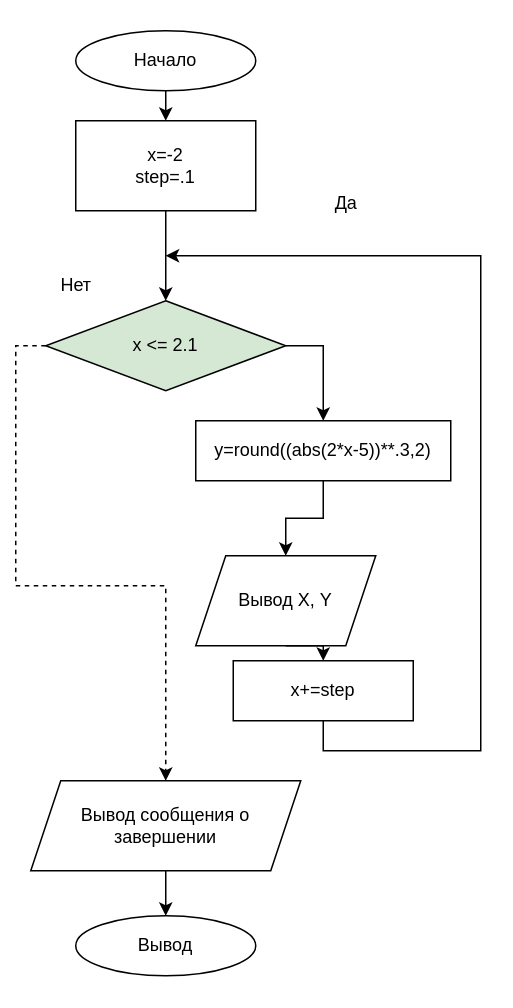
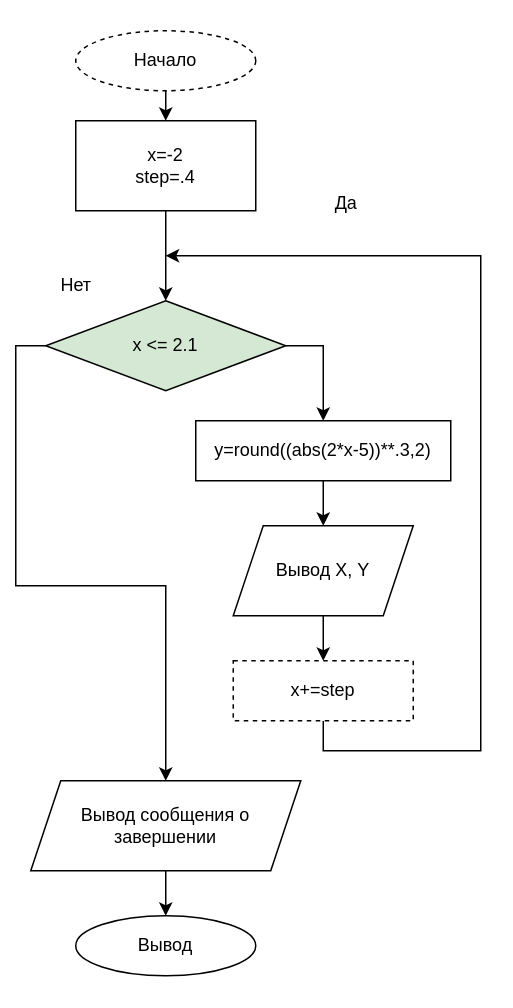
- <mxCell id="3" value="Начало" style="ellipse;whiteSpace=wrap;html=1;" parent="1" vertex="1"><mxGeometry x="50" y="20" width="120" height="40" as="geometry" /></mxCell>
+ <mxCell id="3" value="Начало" style="ellipse;whiteSpace=wrap;html=1;dashed=1;" parent="1" vertex="1"><mxGeometry x="50" y="20" width="120" height="40" as="geometry" /></mxCell>
- <mxCell id="5" value="x=-2&lt;br&gt;step=.1" style="rounded=0;whiteSpace=wrap;html=1;" parent="1" vertex="1"><mxGeometry x="50" y="80" width="120" height="60" as="geometry" /></mxCell>
+ <mxCell id="5" value="x=-2&lt;br&gt;step=.4" style="rounded=0;whiteSpace=wrap;html=1;" parent="1" vertex="1"><mxGeometry x="50" y="80" width="120" height="60" as="geometry" /></mxCell>
- <mxCell id="9" style="edgeStyle=orthogonalEdgeStyle;rounded=0;orthogonalLoop=1;jettySize=auto;html=1;exitX=0;exitY=0.5;exitDx=0;exitDy=0;dashed=1;" edge="1" parent="1" source="10" target="19"><mxGeometry relative="1" as="geometry"><mxPoint x="110" y="510" as="targetPoint" /></mxGeometry></mxCell>
+ <mxCell id="9" style="edgeStyle=orthogonalEdgeStyle;rounded=0;orthogonalLoop=1;jettySize=auto;html=1;exitX=0;exitY=0.5;exitDx=0;exitDy=0;" edge="1" parent="1" source="10" target="19"><mxGeometry relative="1" as="geometry"><mxPoint x="110" y="510" as="targetPoint" /></mxGeometry></mxCell>
- <mxCell id="16" value="Вывод Х, Y" style="shape=parallelogram;perimeter=parallelogramPerimeter;whiteSpace=wrap;html=1;fixedSize=1;" vertex="1" parent="1"><mxGeometry x="130" y="370" width="120" height="60" as="geometry" /></mxCell>
+ <mxCell id="16" value="Вывод Х, Y" style="shape=parallelogram;perimeter=parallelogramPerimeter;whiteSpace=wrap;html=1;fixedSize=1;" vertex="1" parent="1"><mxGeometry x="155" y="350" width="120" height="60" as="geometry" /></mxCell>
- <mxCell id="18" value="x+=step" style="rounded=0;whiteSpace=wrap;html=1;" vertex="1" parent="1"><mxGeometry x="155" y="440" width="120" height="40" as="geometry" /></mxCell>
+ <mxCell id="18" value="x+=step" style="rounded=0;whiteSpace=wrap;html=1;dashed=1;" vertex="1" parent="1"><mxGeometry x="155" y="440" width="120" height="40" as="geometry" /></mxCell>
